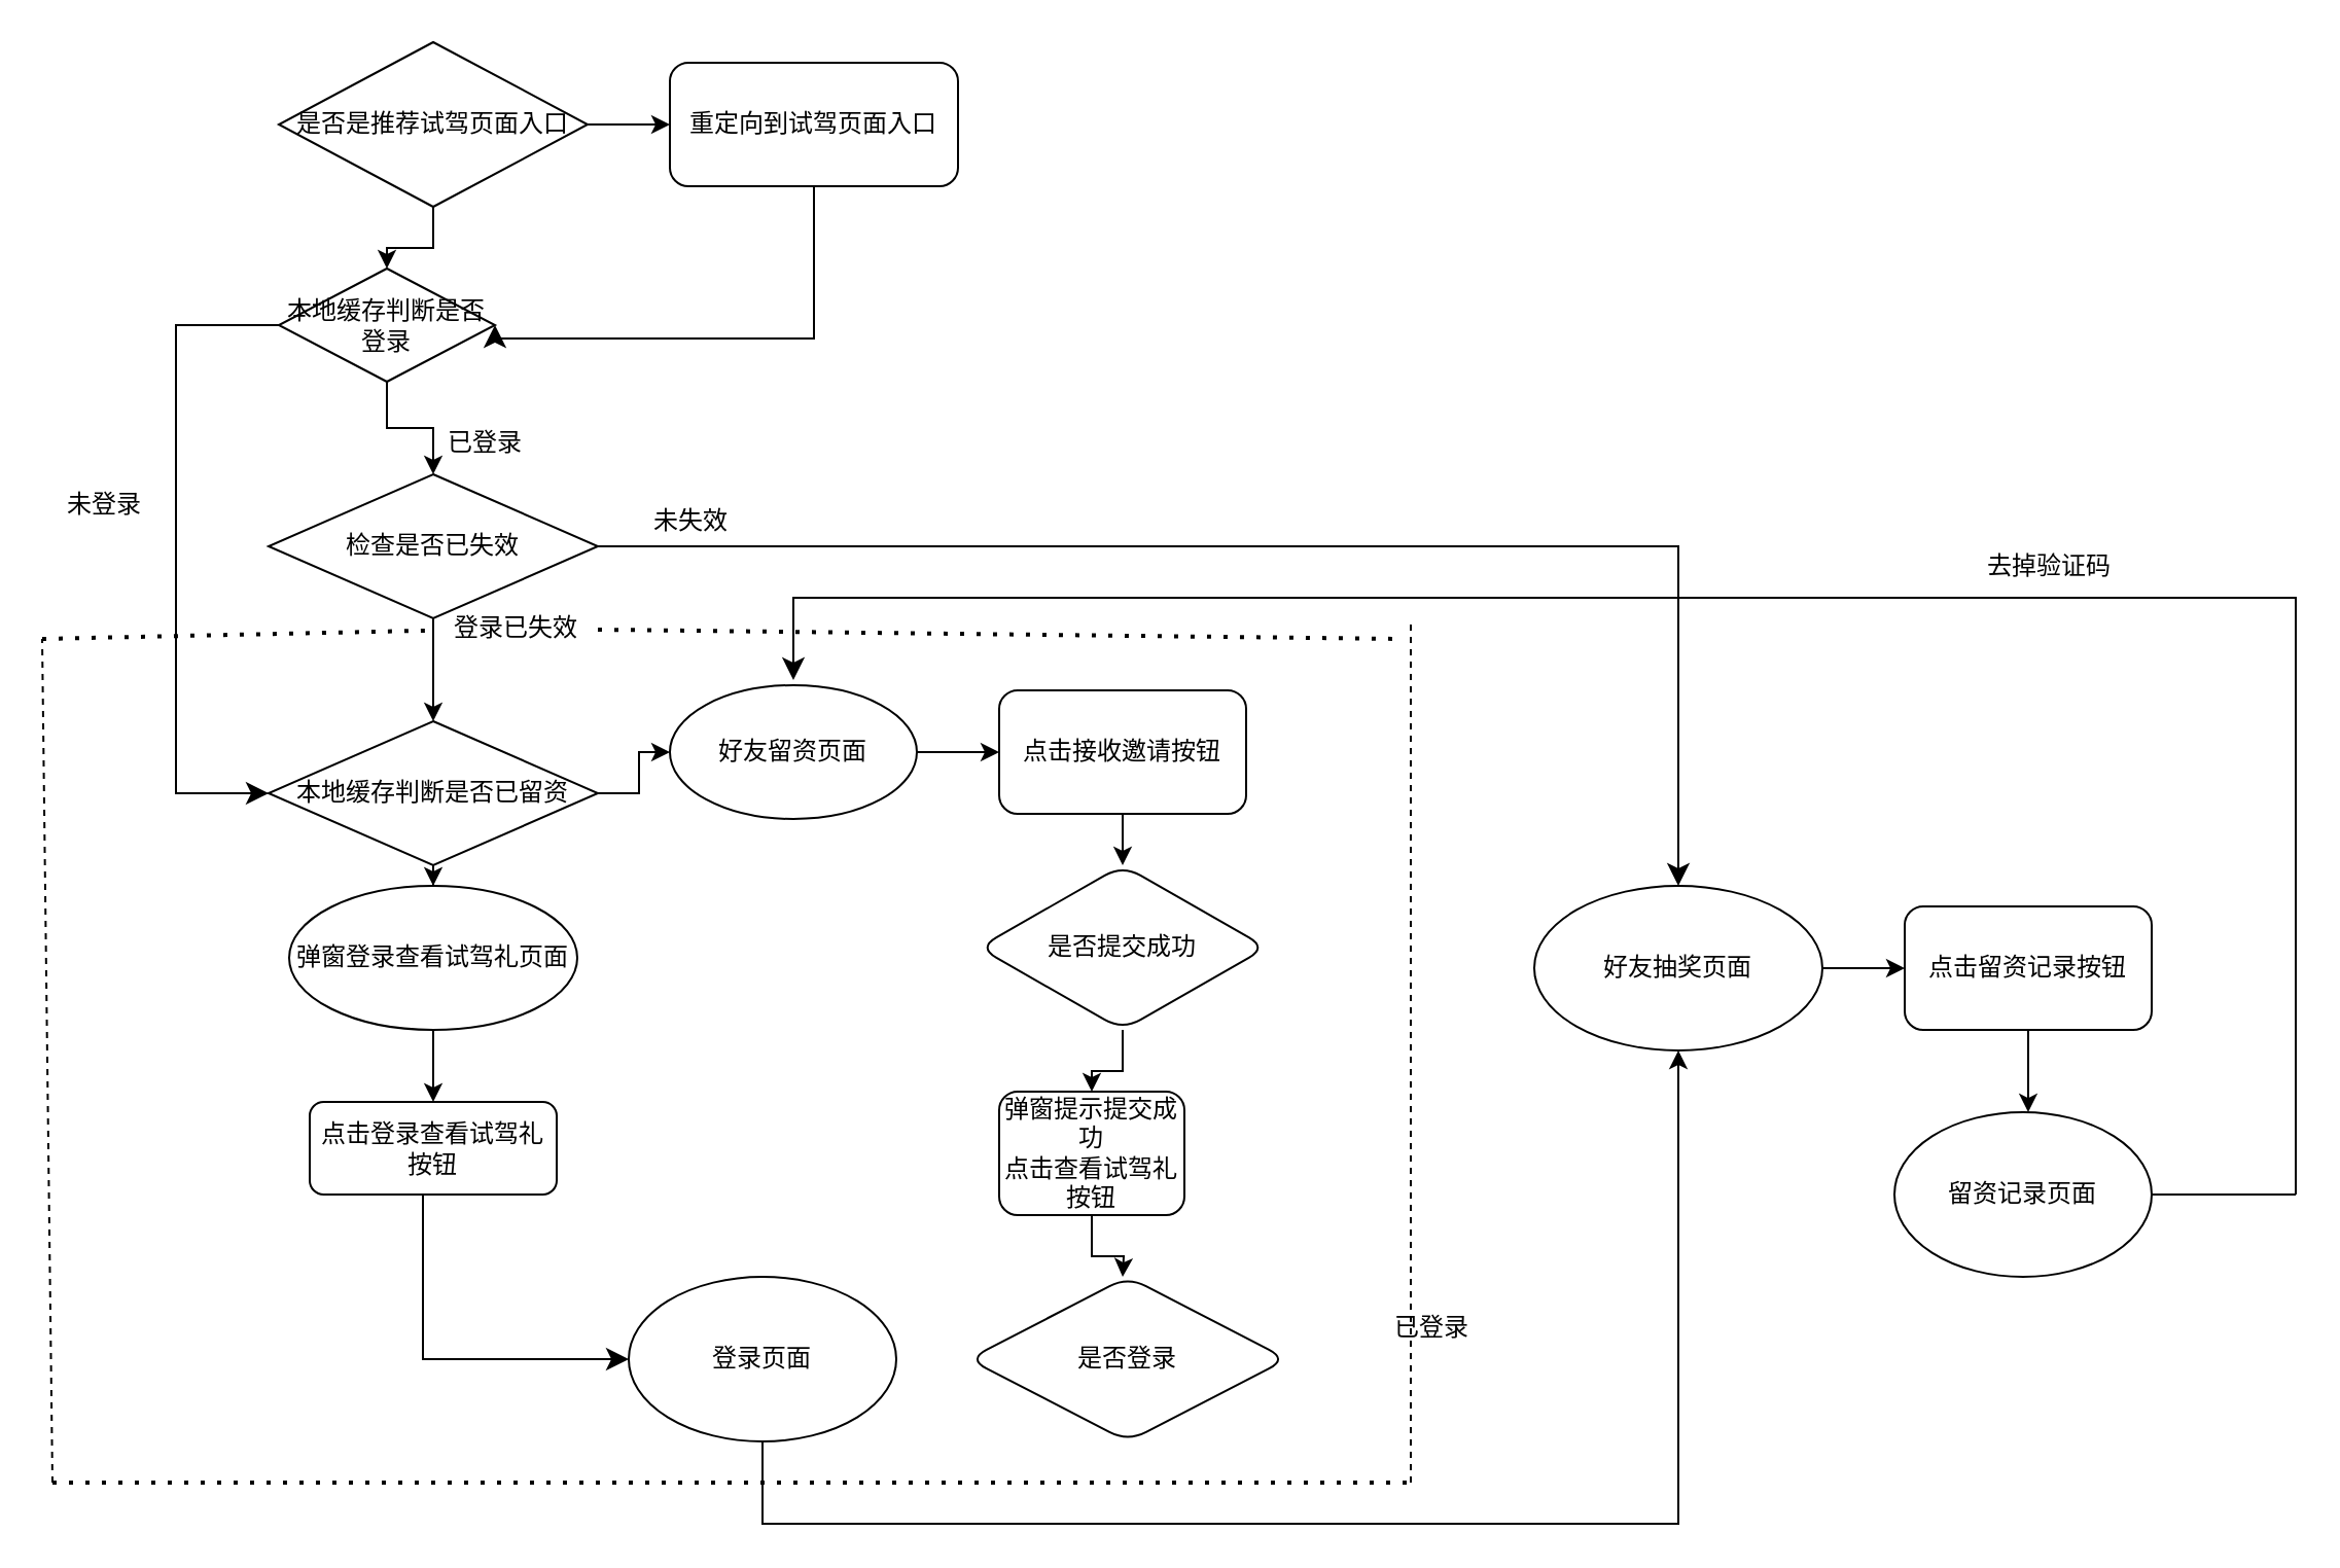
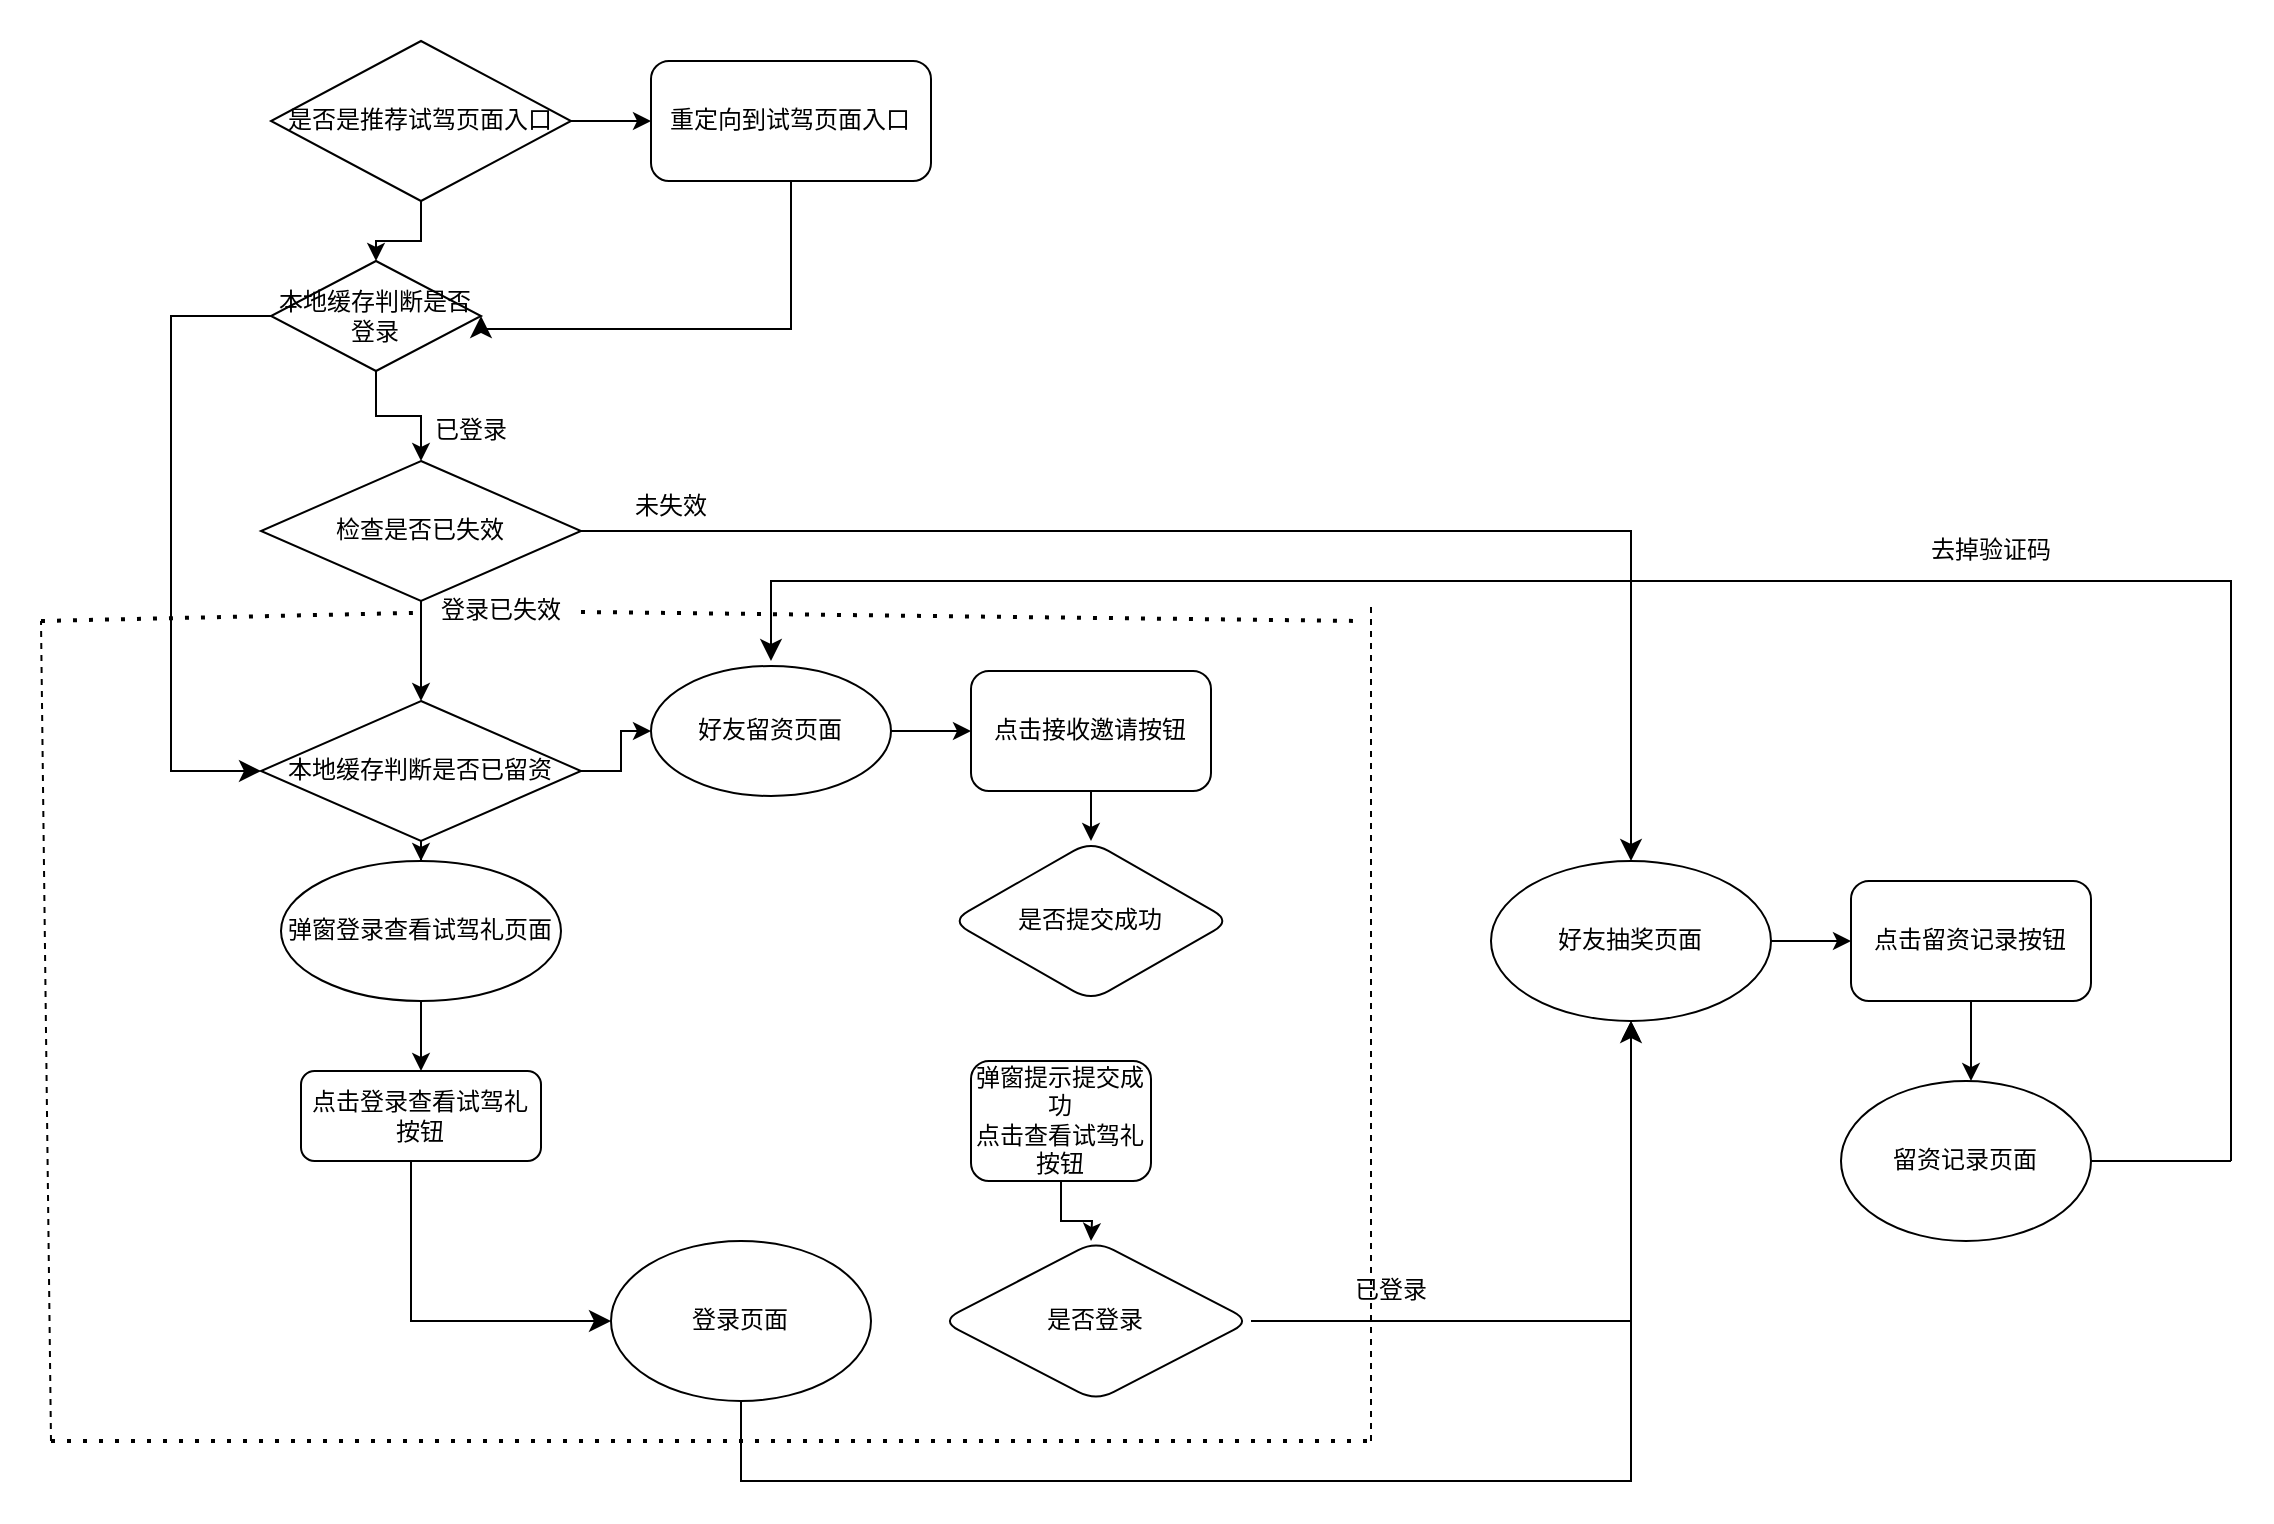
- <mxCell id="24" value="未登录" style="text;html=1;align=center;verticalAlign=middle;resizable=0;points=[];autosize=1;strokeColor=none;fillColor=none;" vertex="1" parent="1"><mxGeometry x="20" y="230" width="60" height="30" as="geometry" /></mxCell>
- <mxCell id="18" value="" style="edgeStyle=orthogonalEdgeStyle;rounded=0;orthogonalLoop=1;jettySize=auto;html=1;" edge="1" parent="1" source="19" target="21"><mxGeometry relative="1" as="geometry" /></mxCell>
+ <mxCell id="43" value="" style="edgeStyle=segmentEdgeStyle;endArrow=classic;html=1;curved=0;rounded=0;endSize=8;startSize=8;entryX=0.5;entryY=1;entryDx=0;entryDy=0;" edge="1" parent="1" source="30" target="36"><mxGeometry width="50" height="50" relative="1" as="geometry"><mxPoint x="535" y="450" as="sourcePoint" /><mxPoint x="815" y="520" as="targetPoint" /></mxGeometry></mxCell>
